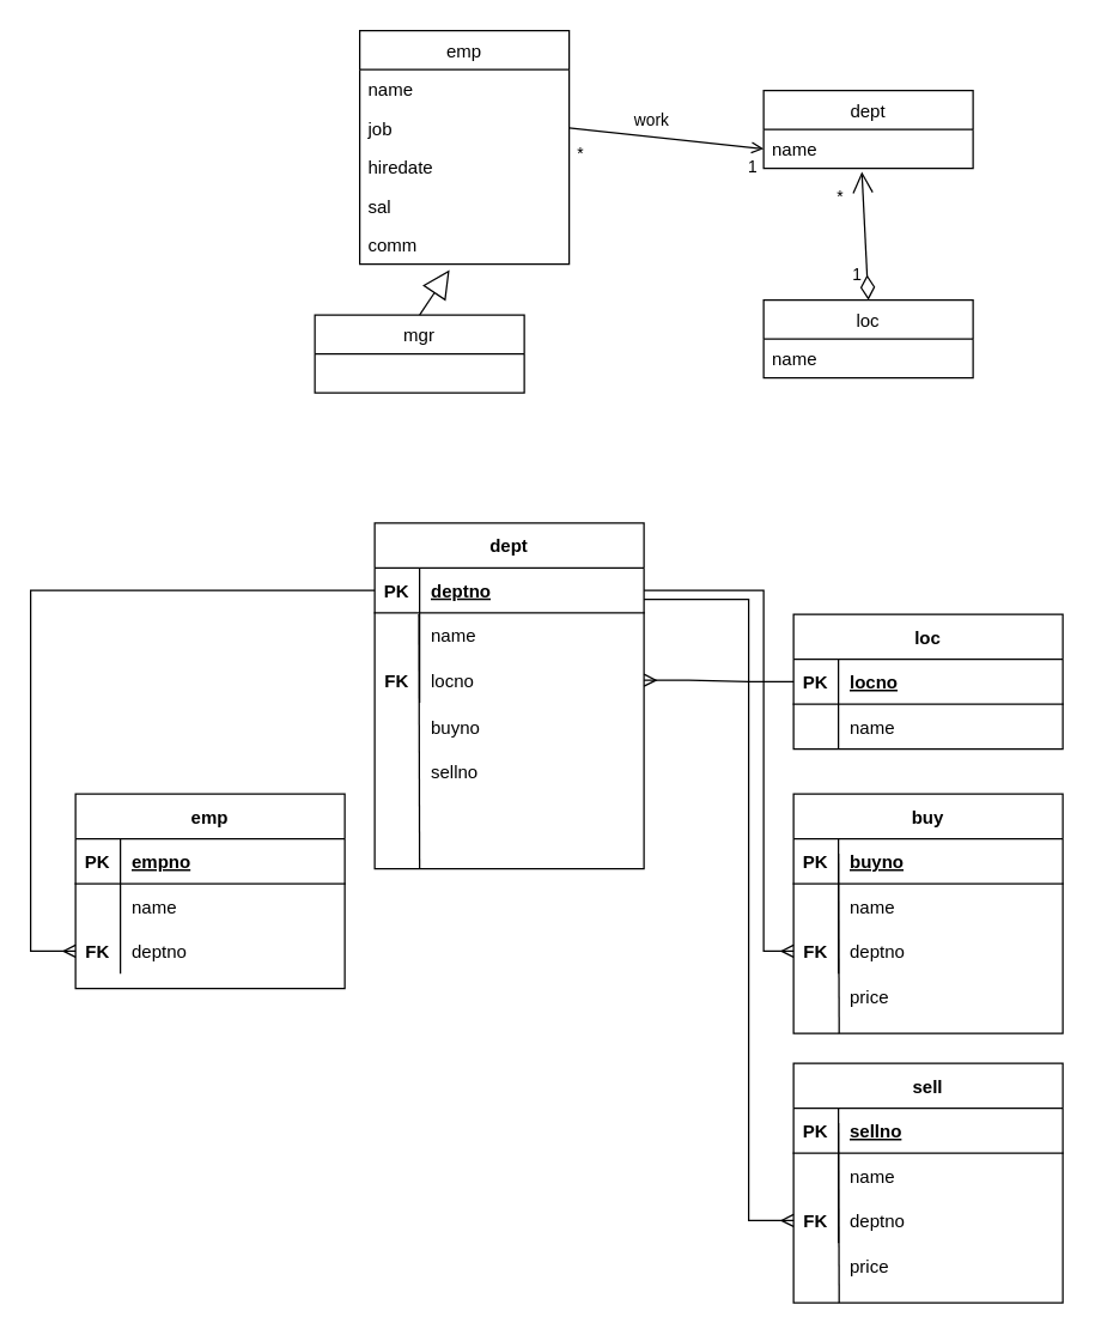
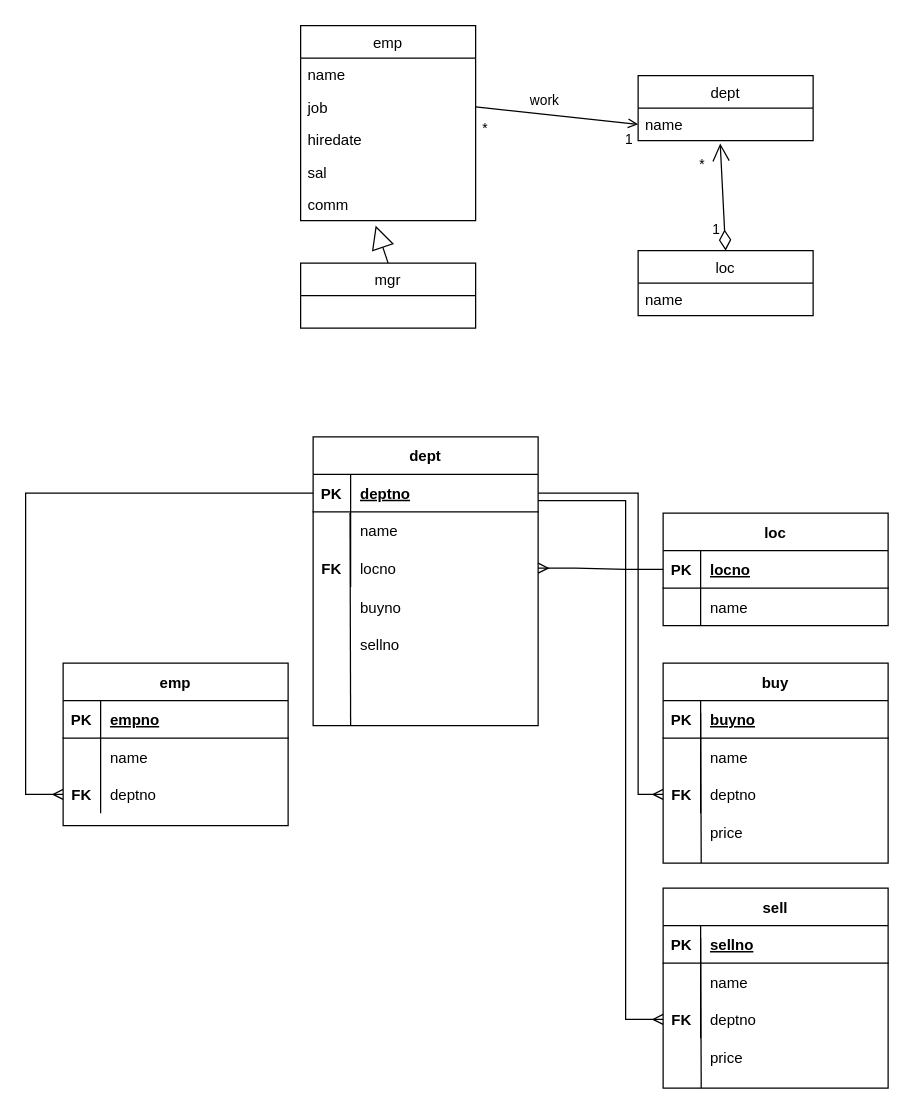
- <mxCell id="12" value="mgr" style="swimlane;fontStyle=0;childLayout=stackLayout;horizontal=1;startSize=26;fillColor=none;horizontalStack=0;resizeParent=1;resizeParentMax=0;resizeLast=0;collapsible=1;marginBottom=0;" parent="1" vertex="1"><mxGeometry x="210" y="210" width="140" height="52" as="geometry" /></mxCell>
+ <mxCell id="12" value="mgr" style="swimlane;fontStyle=0;childLayout=stackLayout;horizontal=1;startSize=26;fillColor=none;horizontalStack=0;resizeParent=1;resizeParentMax=0;resizeLast=0;collapsible=1;marginBottom=0;" parent="1" vertex="1"><mxGeometry x="240" y="210" width="140" height="52" as="geometry" /></mxCell>
